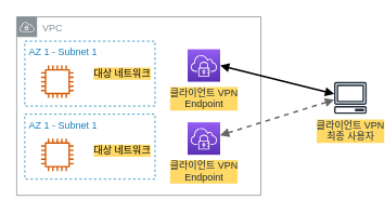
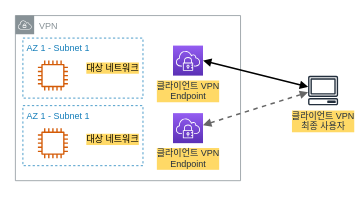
- <mxCell id="2" value="VPC" style="sketch=0;outlineConnect=0;gradientColor=none;html=1;whiteSpace=wrap;fontSize=12;fontStyle=0;shape=mxgraph.aws4.group;grIcon=mxgraph.aws4.group_vpc;strokeColor=#879196;fillColor=none;verticalAlign=top;align=left;spacingLeft=30;fontColor=#879196;dashed=0;" vertex="1" parent="1"><mxGeometry x="20" y="20" width="300" height="220" as="geometry" /></mxCell>
+ <mxCell id="2" value="VPN" style="sketch=0;outlineConnect=0;gradientColor=none;html=1;whiteSpace=wrap;fontSize=12;fontStyle=0;shape=mxgraph.aws4.group;grIcon=mxgraph.aws4.group_vpc;strokeColor=#879196;fillColor=none;verticalAlign=top;align=left;spacingLeft=30;fontColor=#879196;dashed=0;" vertex="1" parent="1"><mxGeometry x="20" y="20" width="300" height="220" as="geometry" /></mxCell>
